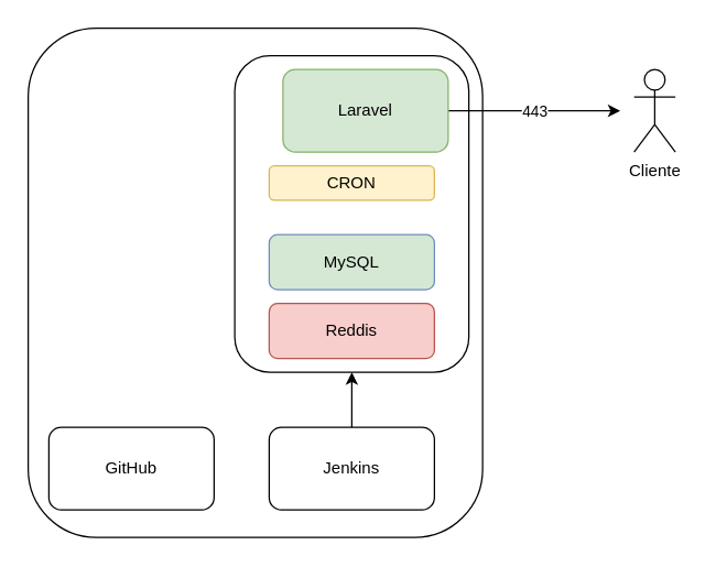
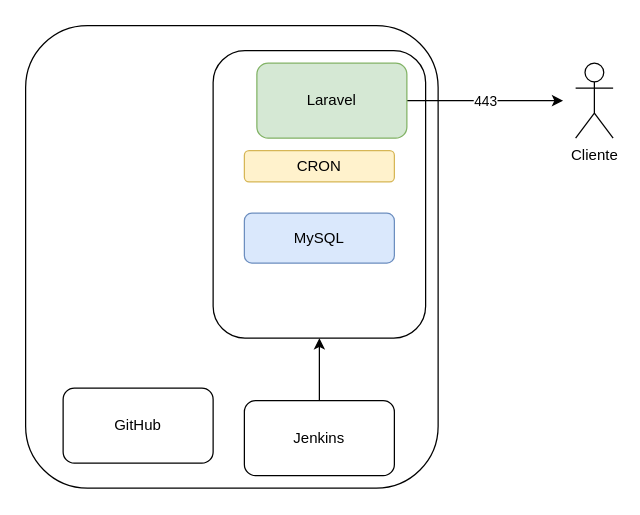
- <mxCell id="7" value="MySQL" style="rounded=1;whiteSpace=wrap;html=1;fillColor=#d5e8d4;strokeColor=#6c8ebf;" vertex="1" parent="1"><mxGeometry x="195" y="170" width="120" height="40" as="geometry" /></mxCell>
+ <mxCell id="7" value="MySQL" style="rounded=1;whiteSpace=wrap;html=1;fillColor=#dae8fc;strokeColor=#6c8ebf;" vertex="1" parent="1"><mxGeometry x="195" y="170" width="120" height="40" as="geometry" /></mxCell>
- <mxCell id="4" value="Reddis" style="rounded=1;whiteSpace=wrap;html=1;fillColor=#f8cecc;strokeColor=#b85450;" vertex="1" parent="1"><mxGeometry x="195" y="220" width="120" height="40" as="geometry" /></mxCell>
- <mxCell id="11" value="GitHub" style="rounded=1;whiteSpace=wrap;html=1;" vertex="1" parent="1"><mxGeometry x="35" y="310" width="120" height="60" as="geometry" /></mxCell>
+ <mxCell id="11" value="GitHub" style="rounded=1;whiteSpace=wrap;html=1;" vertex="1" parent="1"><mxGeometry x="50" y="310" width="120" height="60" as="geometry" /></mxCell>
- <mxCell id="6" value="Jenkins" style="rounded=1;whiteSpace=wrap;html=1;" vertex="1" parent="1"><mxGeometry x="195" y="310" width="120" height="60" as="geometry" /></mxCell>
+ <mxCell id="6" value="Jenkins" style="rounded=1;whiteSpace=wrap;html=1;" vertex="1" parent="1"><mxGeometry x="195" y="320" width="120" height="60" as="geometry" /></mxCell>
